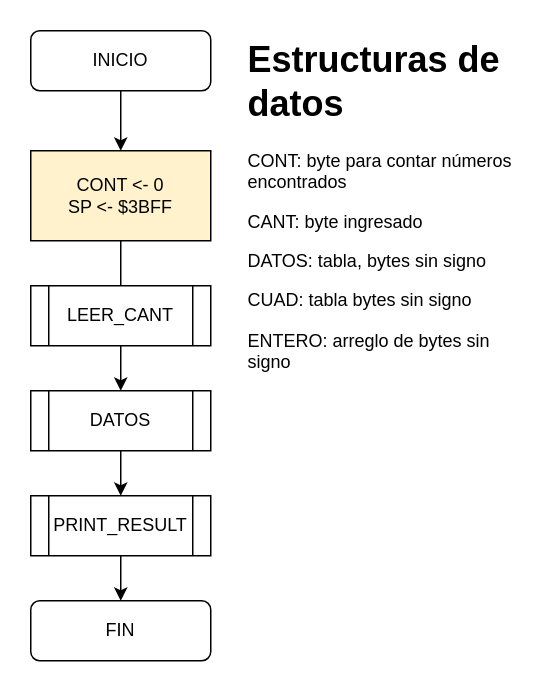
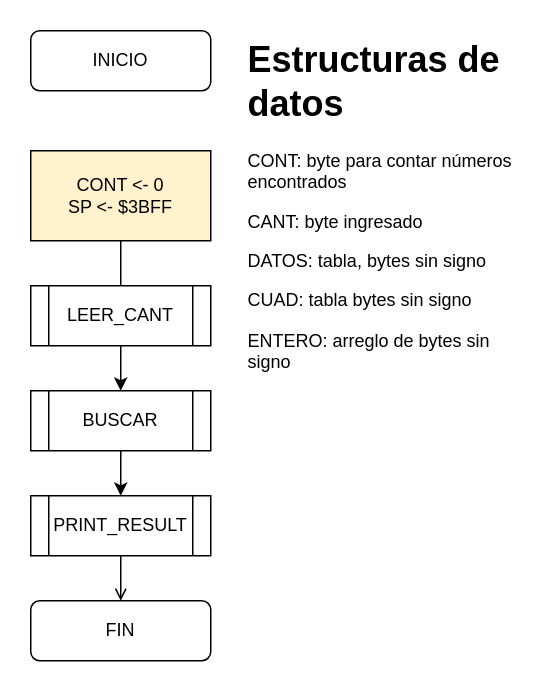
- <mxCell id="2" value="" style="edgeStyle=orthogonalEdgeStyle;rounded=0;orthogonalLoop=1;jettySize=auto;html=1;" edge="1" parent="1" source="3" target="5"><mxGeometry relative="1" as="geometry" /></mxCell>
- <mxCell id="9" value="DATOS" style="shape=process;whiteSpace=wrap;html=1;backgroundOutline=1;" vertex="1" parent="1"><mxGeometry x="20" y="260" width="120" height="40" as="geometry" /></mxCell>
+ <mxCell id="9" value="BUSCAR" style="shape=process;whiteSpace=wrap;html=1;backgroundOutline=1;" vertex="1" parent="1"><mxGeometry x="20" y="260" width="120" height="40" as="geometry" /></mxCell>
- <mxCell id="10" value="" style="edgeStyle=orthogonalEdgeStyle;rounded=0;orthogonalLoop=1;jettySize=auto;html=1;" edge="1" parent="1" source="11" target="6"><mxGeometry relative="1" as="geometry" /></mxCell>
+ <mxCell id="10" value="" style="edgeStyle=orthogonalEdgeStyle;rounded=0;orthogonalLoop=1;jettySize=auto;html=1;endArrow=open;" edge="1" parent="1" source="11" target="6"><mxGeometry relative="1" as="geometry" /></mxCell>
